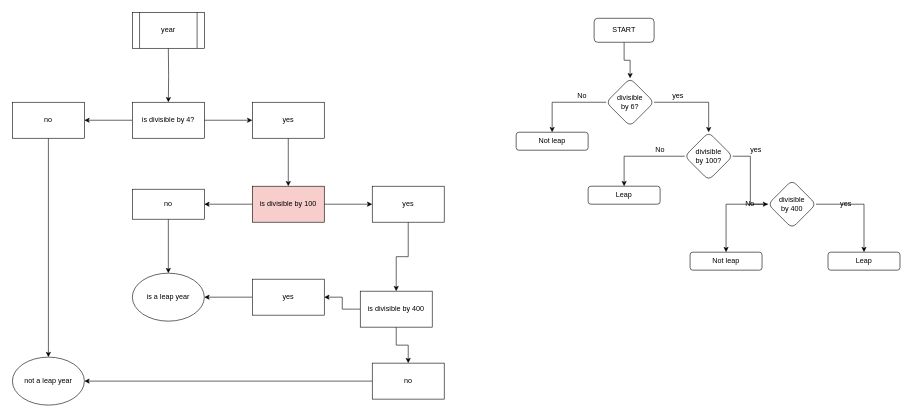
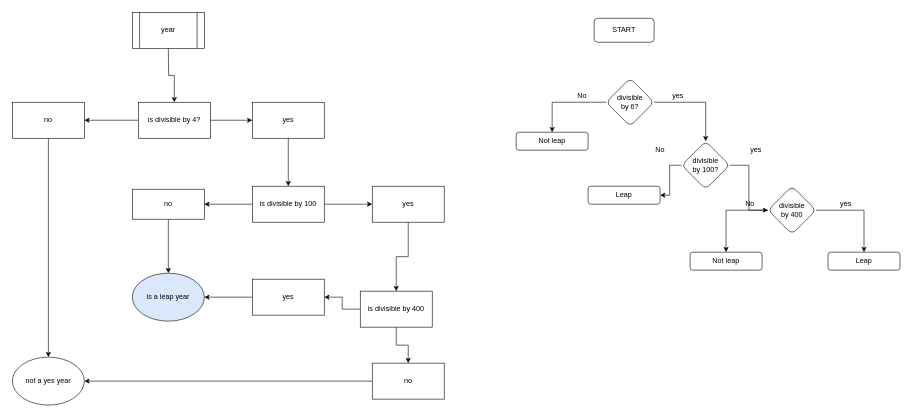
- <mxCell id="27" value="" style="edgeStyle=orthogonalEdgeStyle;rounded=0;orthogonalLoop=1;jettySize=auto;html=1;" edge="1" parent="1" source="28" target="31"><mxGeometry relative="1" as="geometry" /></mxCell>
- <mxCell id="5" value="is divisible by 4?" style="rounded=0;whiteSpace=wrap;html=1;" vertex="1" parent="1"><mxGeometry x="220" y="170" width="120" height="60" as="geometry" /></mxCell>
+ <mxCell id="5" value="is divisible by 4?" style="rounded=0;whiteSpace=wrap;html=1;" vertex="1" parent="1"><mxGeometry x="230" y="170" width="120" height="60" as="geometry" /></mxCell>
- <mxCell id="37" value="divisible&lt;br&gt;by 100?" style="rhombus;whiteSpace=wrap;html=1;rounded=1;" vertex="1" parent="1"><mxGeometry x="1141" y="220" width="80" height="80" as="geometry" /></mxCell>
+ <mxCell id="37" value="divisible&lt;br&gt;by 100?" style="rhombus;whiteSpace=wrap;html=1;rounded=1;" vertex="1" parent="1"><mxGeometry x="1136" y="235" width="80" height="80" as="geometry" /></mxCell>
- <mxCell id="12" value="is divisible by 100" style="whiteSpace=wrap;html=1;rounded=0;fillColor=#f8cecc;" vertex="1" parent="1"><mxGeometry x="420" y="310" width="120" height="60" as="geometry" /></mxCell>
+ <mxCell id="12" value="is divisible by 100" style="whiteSpace=wrap;html=1;rounded=0;" vertex="1" parent="1"><mxGeometry x="420" y="310" width="120" height="60" as="geometry" /></mxCell>
- <mxCell id="41" value="divisible&lt;br&gt;by 400" style="rhombus;whiteSpace=wrap;html=1;rounded=1;" vertex="1" parent="1"><mxGeometry x="1280" y="300" width="80" height="80" as="geometry" /></mxCell>
+ <mxCell id="41" value="divisible&lt;br&gt;by 400" style="rhombus;whiteSpace=wrap;html=1;rounded=1;" vertex="1" parent="1"><mxGeometry x="1280" y="310" width="80" height="80" as="geometry" /></mxCell>
- <mxCell id="17" value="is a leap year" style="ellipse;whiteSpace=wrap;html=1;" vertex="1" parent="1"><mxGeometry x="220" y="455" width="120" height="80" as="geometry" /></mxCell>
+ <mxCell id="17" value="is a leap year" style="ellipse;whiteSpace=wrap;html=1;fillColor=#dae8fc;" vertex="1" parent="1"><mxGeometry x="220" y="455" width="120" height="80" as="geometry" /></mxCell>
- <mxCell id="25" value="not a leap year" style="ellipse;whiteSpace=wrap;html=1;" vertex="1" parent="1"><mxGeometry x="20" y="595" width="120" height="80" as="geometry" /></mxCell>
+ <mxCell id="25" value="not a yes year" style="ellipse;whiteSpace=wrap;html=1;" vertex="1" parent="1"><mxGeometry x="20" y="595" width="120" height="80" as="geometry" /></mxCell>
